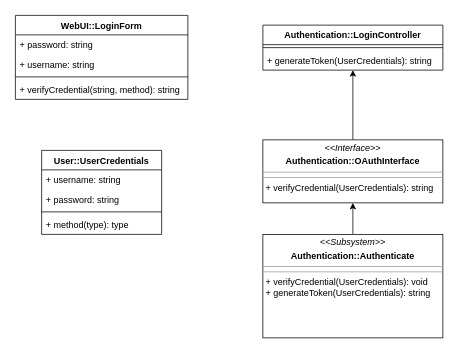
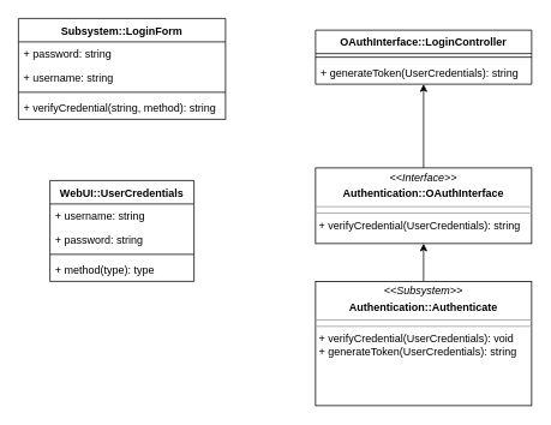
- <mxCell id="2" value="WebUI::LoginForm" style="swimlane;fontStyle=1;align=center;verticalAlign=top;childLayout=stackLayout;horizontal=1;startSize=26;horizontalStack=0;resizeParent=1;resizeParentMax=0;resizeLast=0;collapsible=1;marginBottom=0;" vertex="1" parent="1"><mxGeometry x="20" y="20" width="230" height="112" as="geometry" /></mxCell>
+ <mxCell id="2" value="Subsystem::LoginForm" style="swimlane;fontStyle=1;align=center;verticalAlign=top;childLayout=stackLayout;horizontal=1;startSize=26;horizontalStack=0;resizeParent=1;resizeParentMax=0;resizeLast=0;collapsible=1;marginBottom=0;" vertex="1" parent="1"><mxGeometry x="20" y="20" width="230" height="112" as="geometry" /></mxCell>
- <mxCell id="12" value="Authentication::LoginController" style="swimlane;fontStyle=1;align=center;verticalAlign=top;childLayout=stackLayout;horizontal=1;startSize=26;horizontalStack=0;resizeParent=1;resizeParentMax=0;resizeLast=0;collapsible=1;marginBottom=0;" vertex="1" parent="1"><mxGeometry x="350" y="33" width="240" height="60" as="geometry" /></mxCell>
+ <mxCell id="12" value="OAuthInterface::LoginController" style="swimlane;fontStyle=1;align=center;verticalAlign=top;childLayout=stackLayout;horizontal=1;startSize=26;horizontalStack=0;resizeParent=1;resizeParentMax=0;resizeLast=0;collapsible=1;marginBottom=0;" vertex="1" parent="1"><mxGeometry x="350" y="33" width="240" height="60" as="geometry" /></mxCell>
- <mxCell id="7" value="User::UserCredentials" style="swimlane;fontStyle=1;align=center;verticalAlign=top;childLayout=stackLayout;horizontal=1;startSize=26;horizontalStack=0;resizeParent=1;resizeParentMax=0;resizeLast=0;collapsible=1;marginBottom=0;" vertex="1" parent="1"><mxGeometry x="55" y="200" width="160" height="112" as="geometry" /></mxCell>
+ <mxCell id="7" value="WebUI::UserCredentials" style="swimlane;fontStyle=1;align=center;verticalAlign=top;childLayout=stackLayout;horizontal=1;startSize=26;horizontalStack=0;resizeParent=1;resizeParentMax=0;resizeLast=0;collapsible=1;marginBottom=0;" vertex="1" parent="1"><mxGeometry x="55" y="200" width="160" height="112" as="geometry" /></mxCell>
